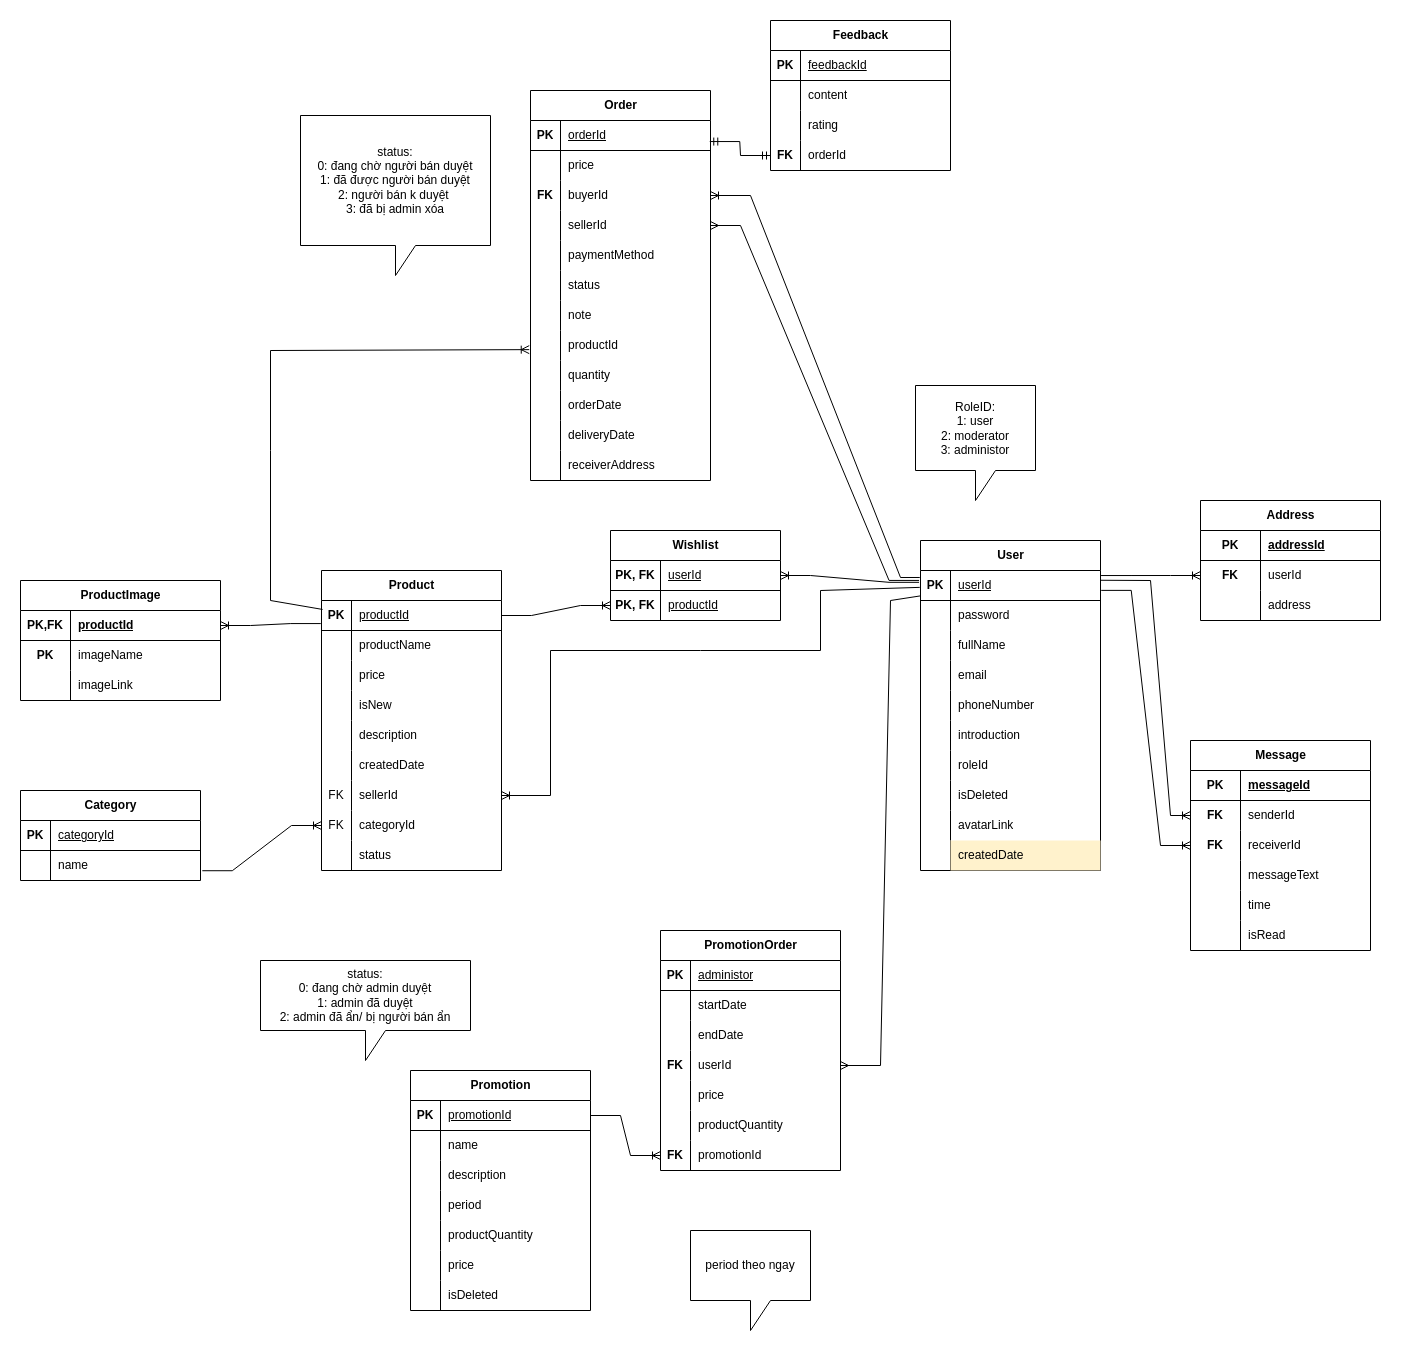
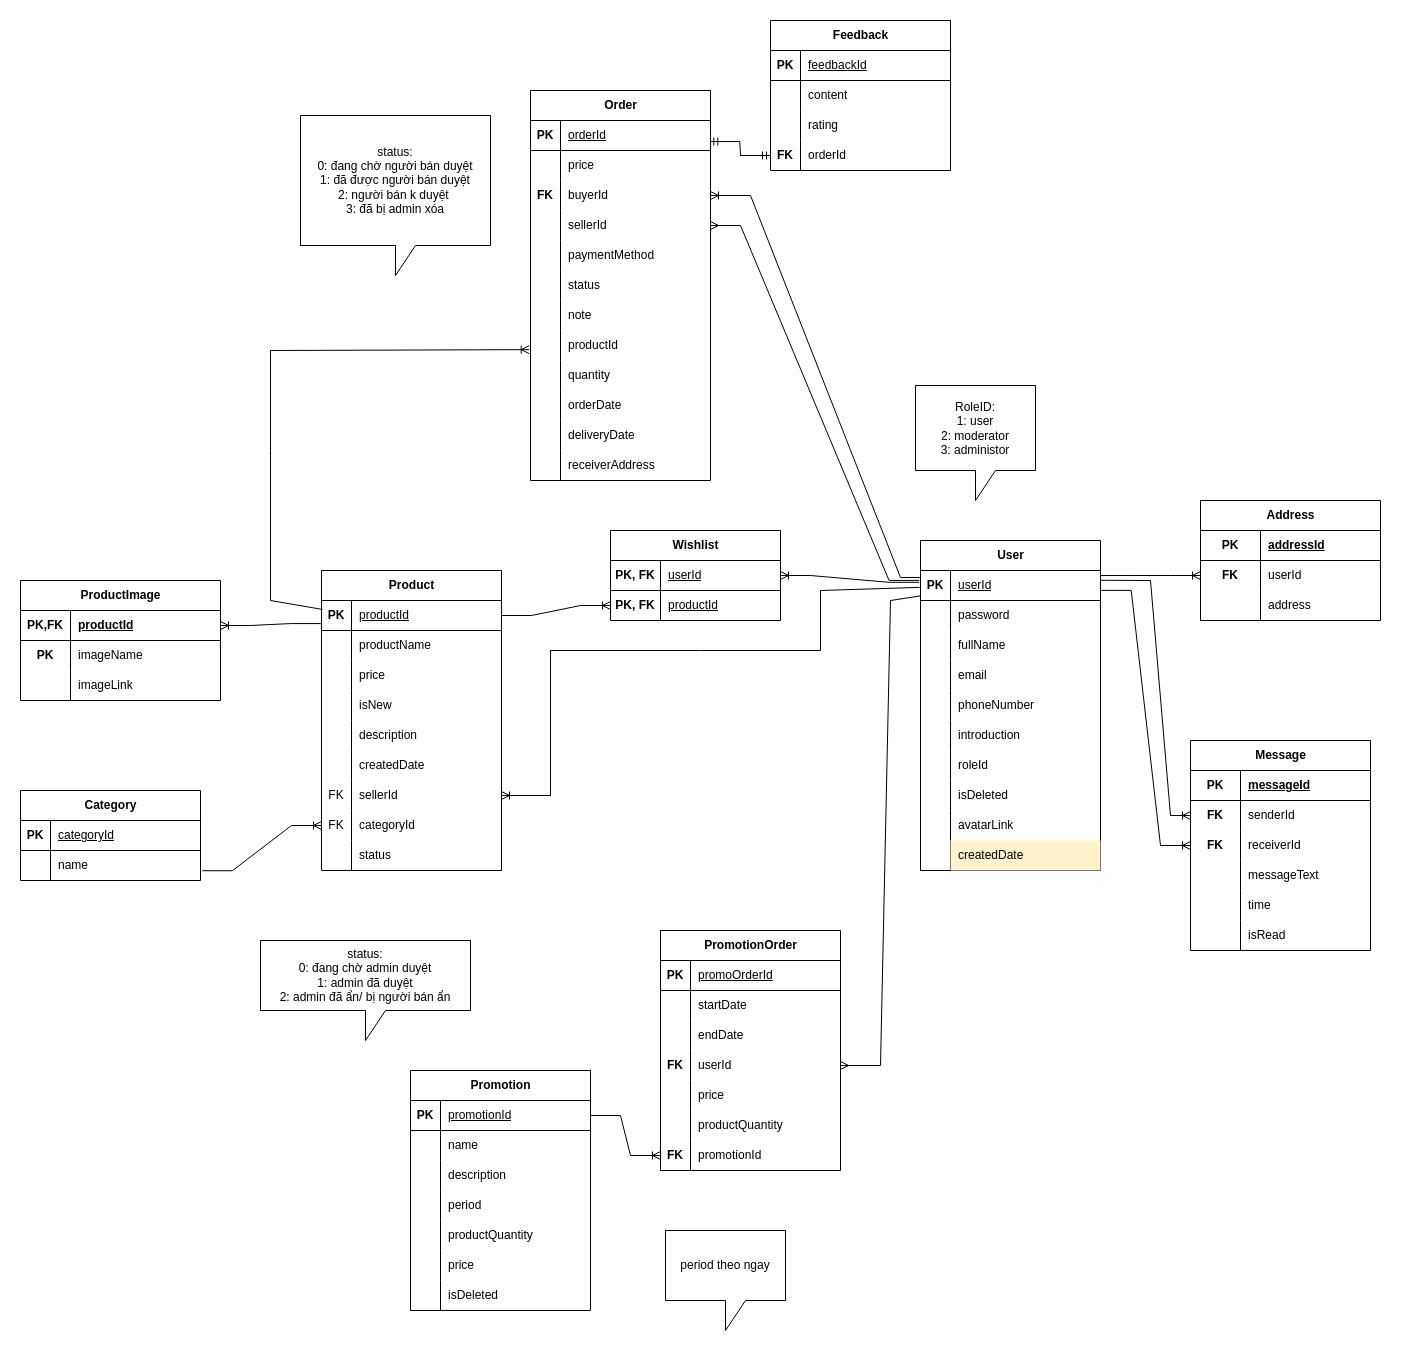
- <mxCell id="134" value="&lt;span style=&quot;font-weight: normal;&quot;&gt;administor&lt;/span&gt;" style="shape=partialRectangle;connectable=0;fillColor=none;top=0;left=0;bottom=0;right=0;align=left;spacingLeft=6;fontStyle=5;overflow=hidden;whiteSpace=wrap;html=1;" parent="132" vertex="1"><mxGeometry x="30" width="150" height="30" as="geometry"><mxRectangle width="150" height="30" as="alternateBounds" /></mxGeometry></mxCell>
+ <mxCell id="134" value="&lt;span style=&quot;font-weight: normal;&quot;&gt;promoOrderId&lt;/span&gt;" style="shape=partialRectangle;connectable=0;fillColor=none;top=0;left=0;bottom=0;right=0;align=left;spacingLeft=6;fontStyle=5;overflow=hidden;whiteSpace=wrap;html=1;" parent="132" vertex="1"><mxGeometry x="30" width="150" height="30" as="geometry"><mxRectangle width="150" height="30" as="alternateBounds" /></mxGeometry></mxCell>
- <mxCell id="186" value="status:&lt;br&gt;0: đang chờ admin duyệt&lt;br&gt;1: admin đã duyệt&lt;br&gt;2: admin đã ẩn/ bị người bán ẩn" style="shape=callout;whiteSpace=wrap;html=1;perimeter=calloutPerimeter;" parent="1" vertex="1"><mxGeometry x="260" y="960" width="210" height="100" as="geometry" /></mxCell>
+ <mxCell id="186" value="status:&lt;br&gt;0: đang chờ admin duyệt&lt;br&gt;1: admin đã duyệt&lt;br&gt;2: admin đã ẩn/ bị người bán ẩn" style="shape=callout;whiteSpace=wrap;html=1;perimeter=calloutPerimeter;" parent="1" vertex="1"><mxGeometry x="260" y="940" width="210" height="100" as="geometry" /></mxCell>
- <mxCell id="222" value="period theo ngay" style="shape=callout;whiteSpace=wrap;html=1;perimeter=calloutPerimeter;" parent="1" vertex="1"><mxGeometry x="690" y="1230" width="120" height="100" as="geometry" /></mxCell>
+ <mxCell id="222" value="period theo ngay" style="shape=callout;whiteSpace=wrap;html=1;perimeter=calloutPerimeter;" parent="1" vertex="1"><mxGeometry x="665" y="1230" width="120" height="100" as="geometry" /></mxCell>
